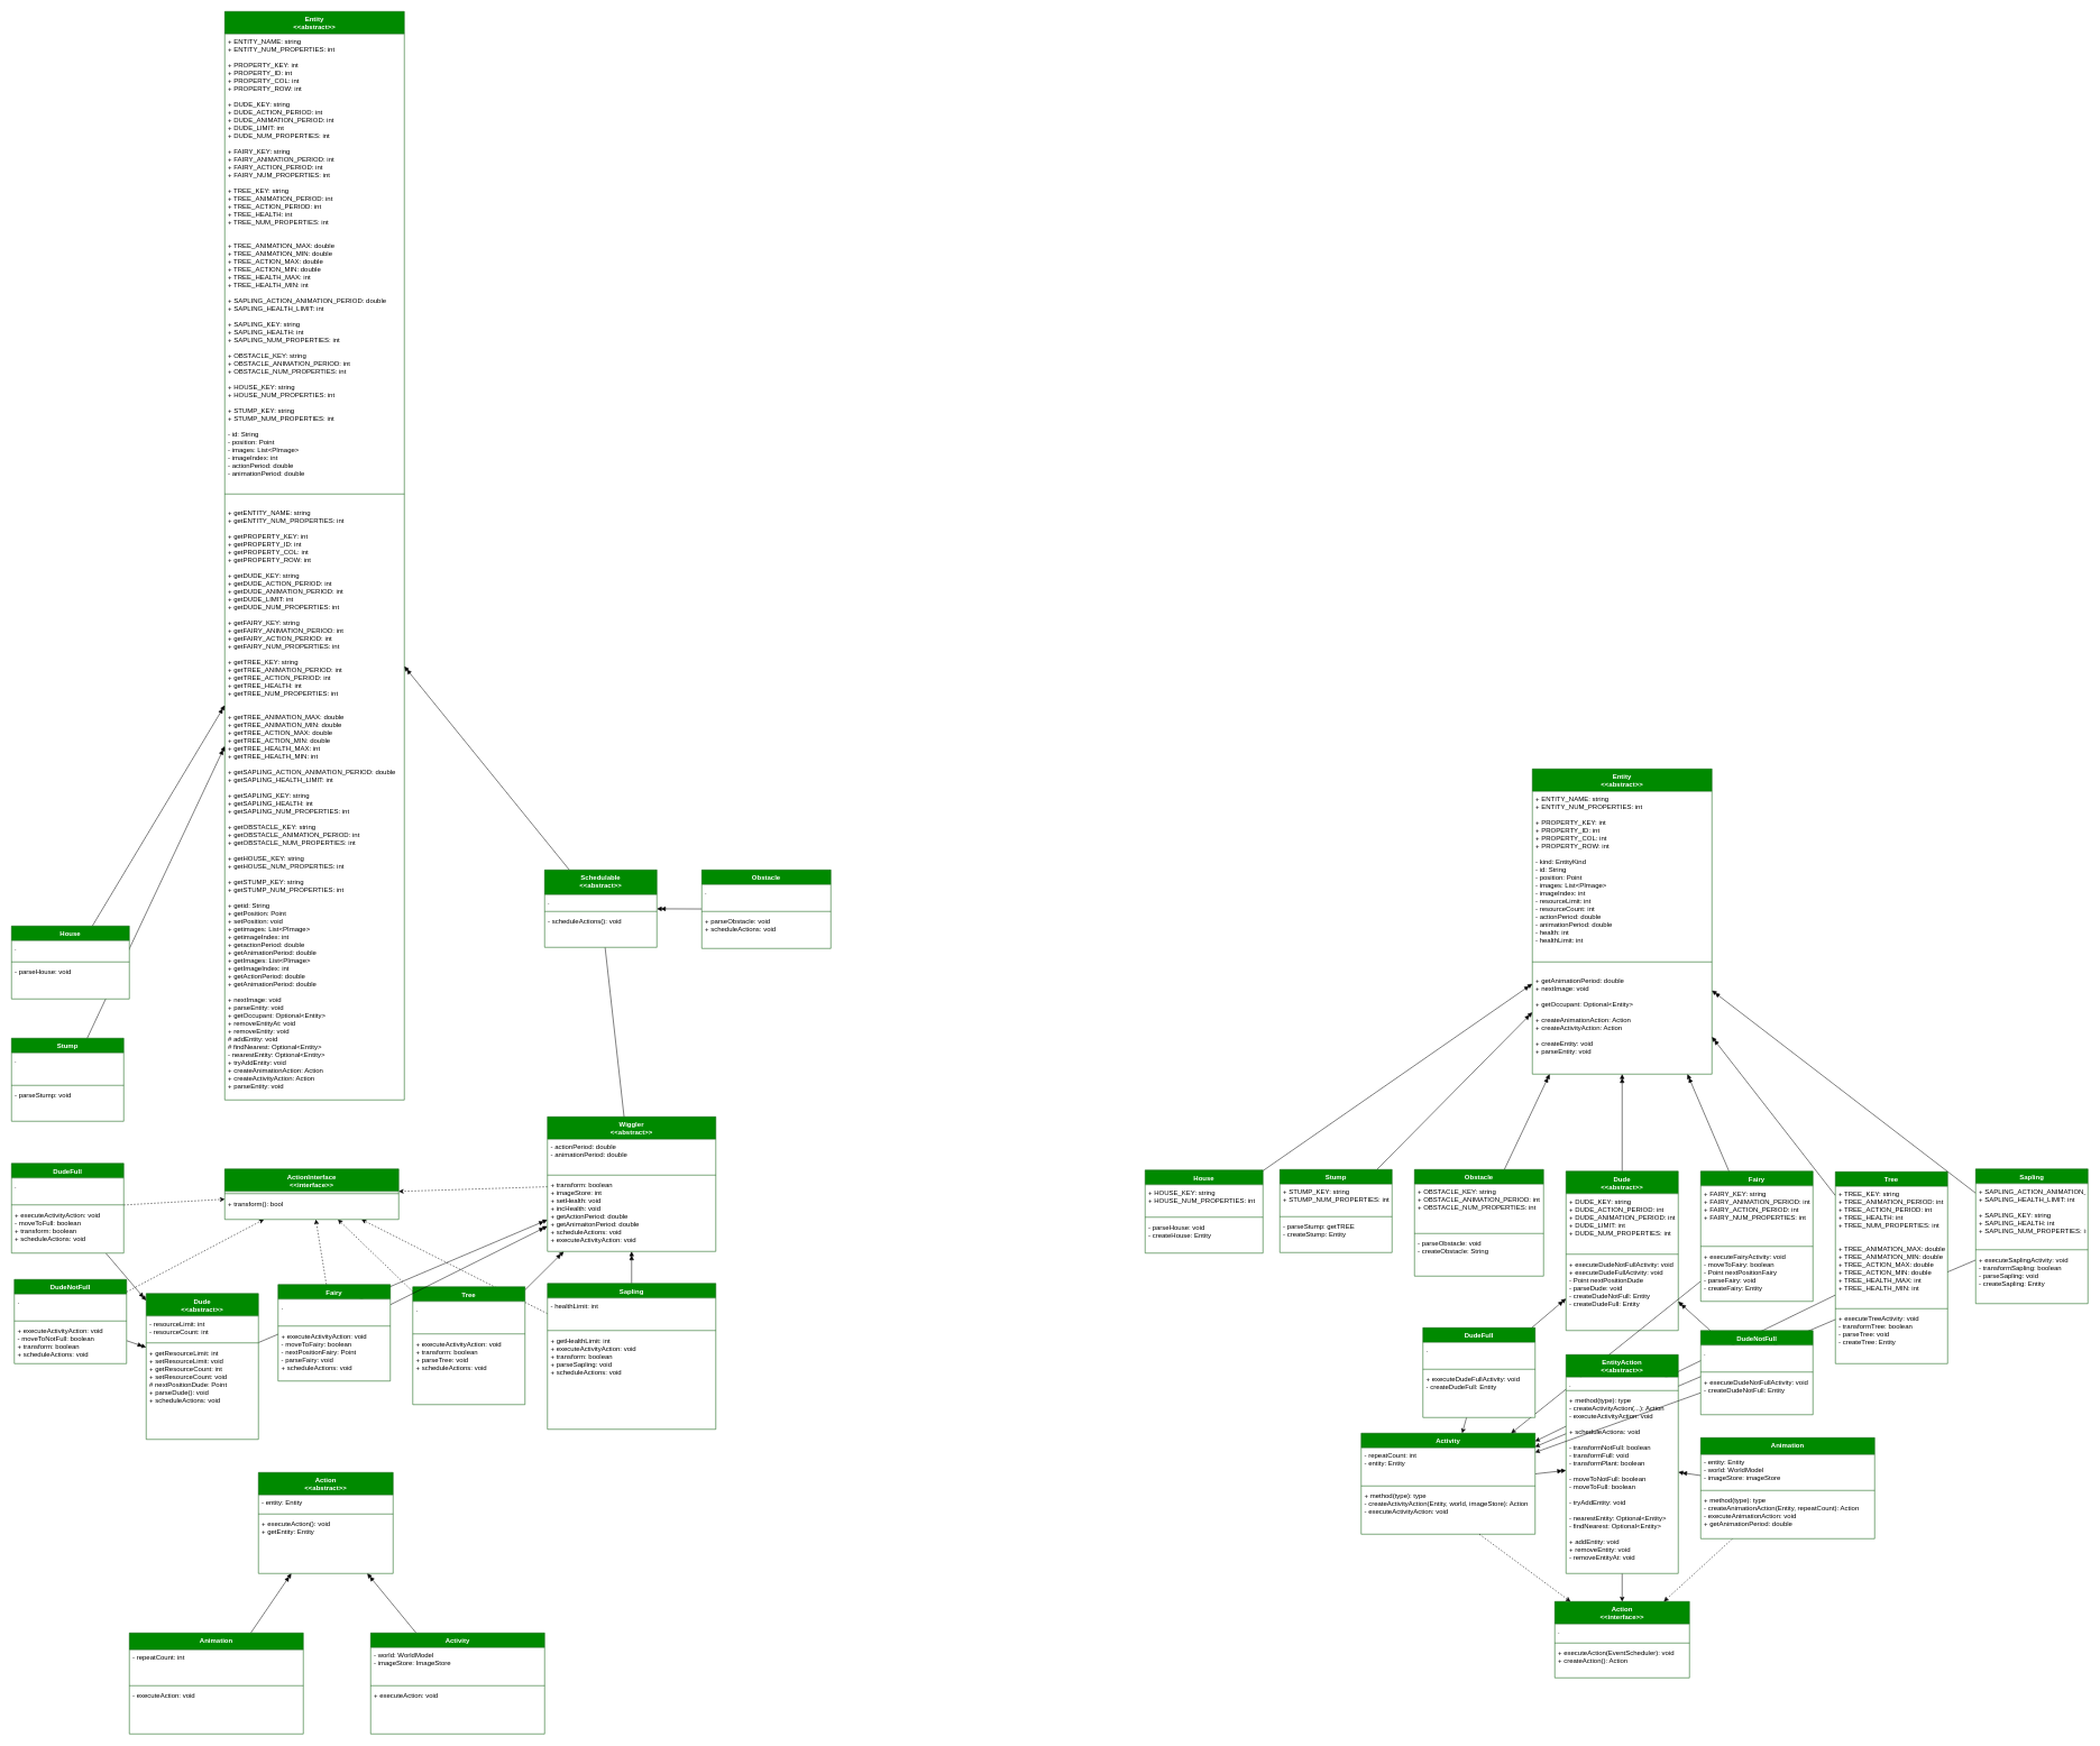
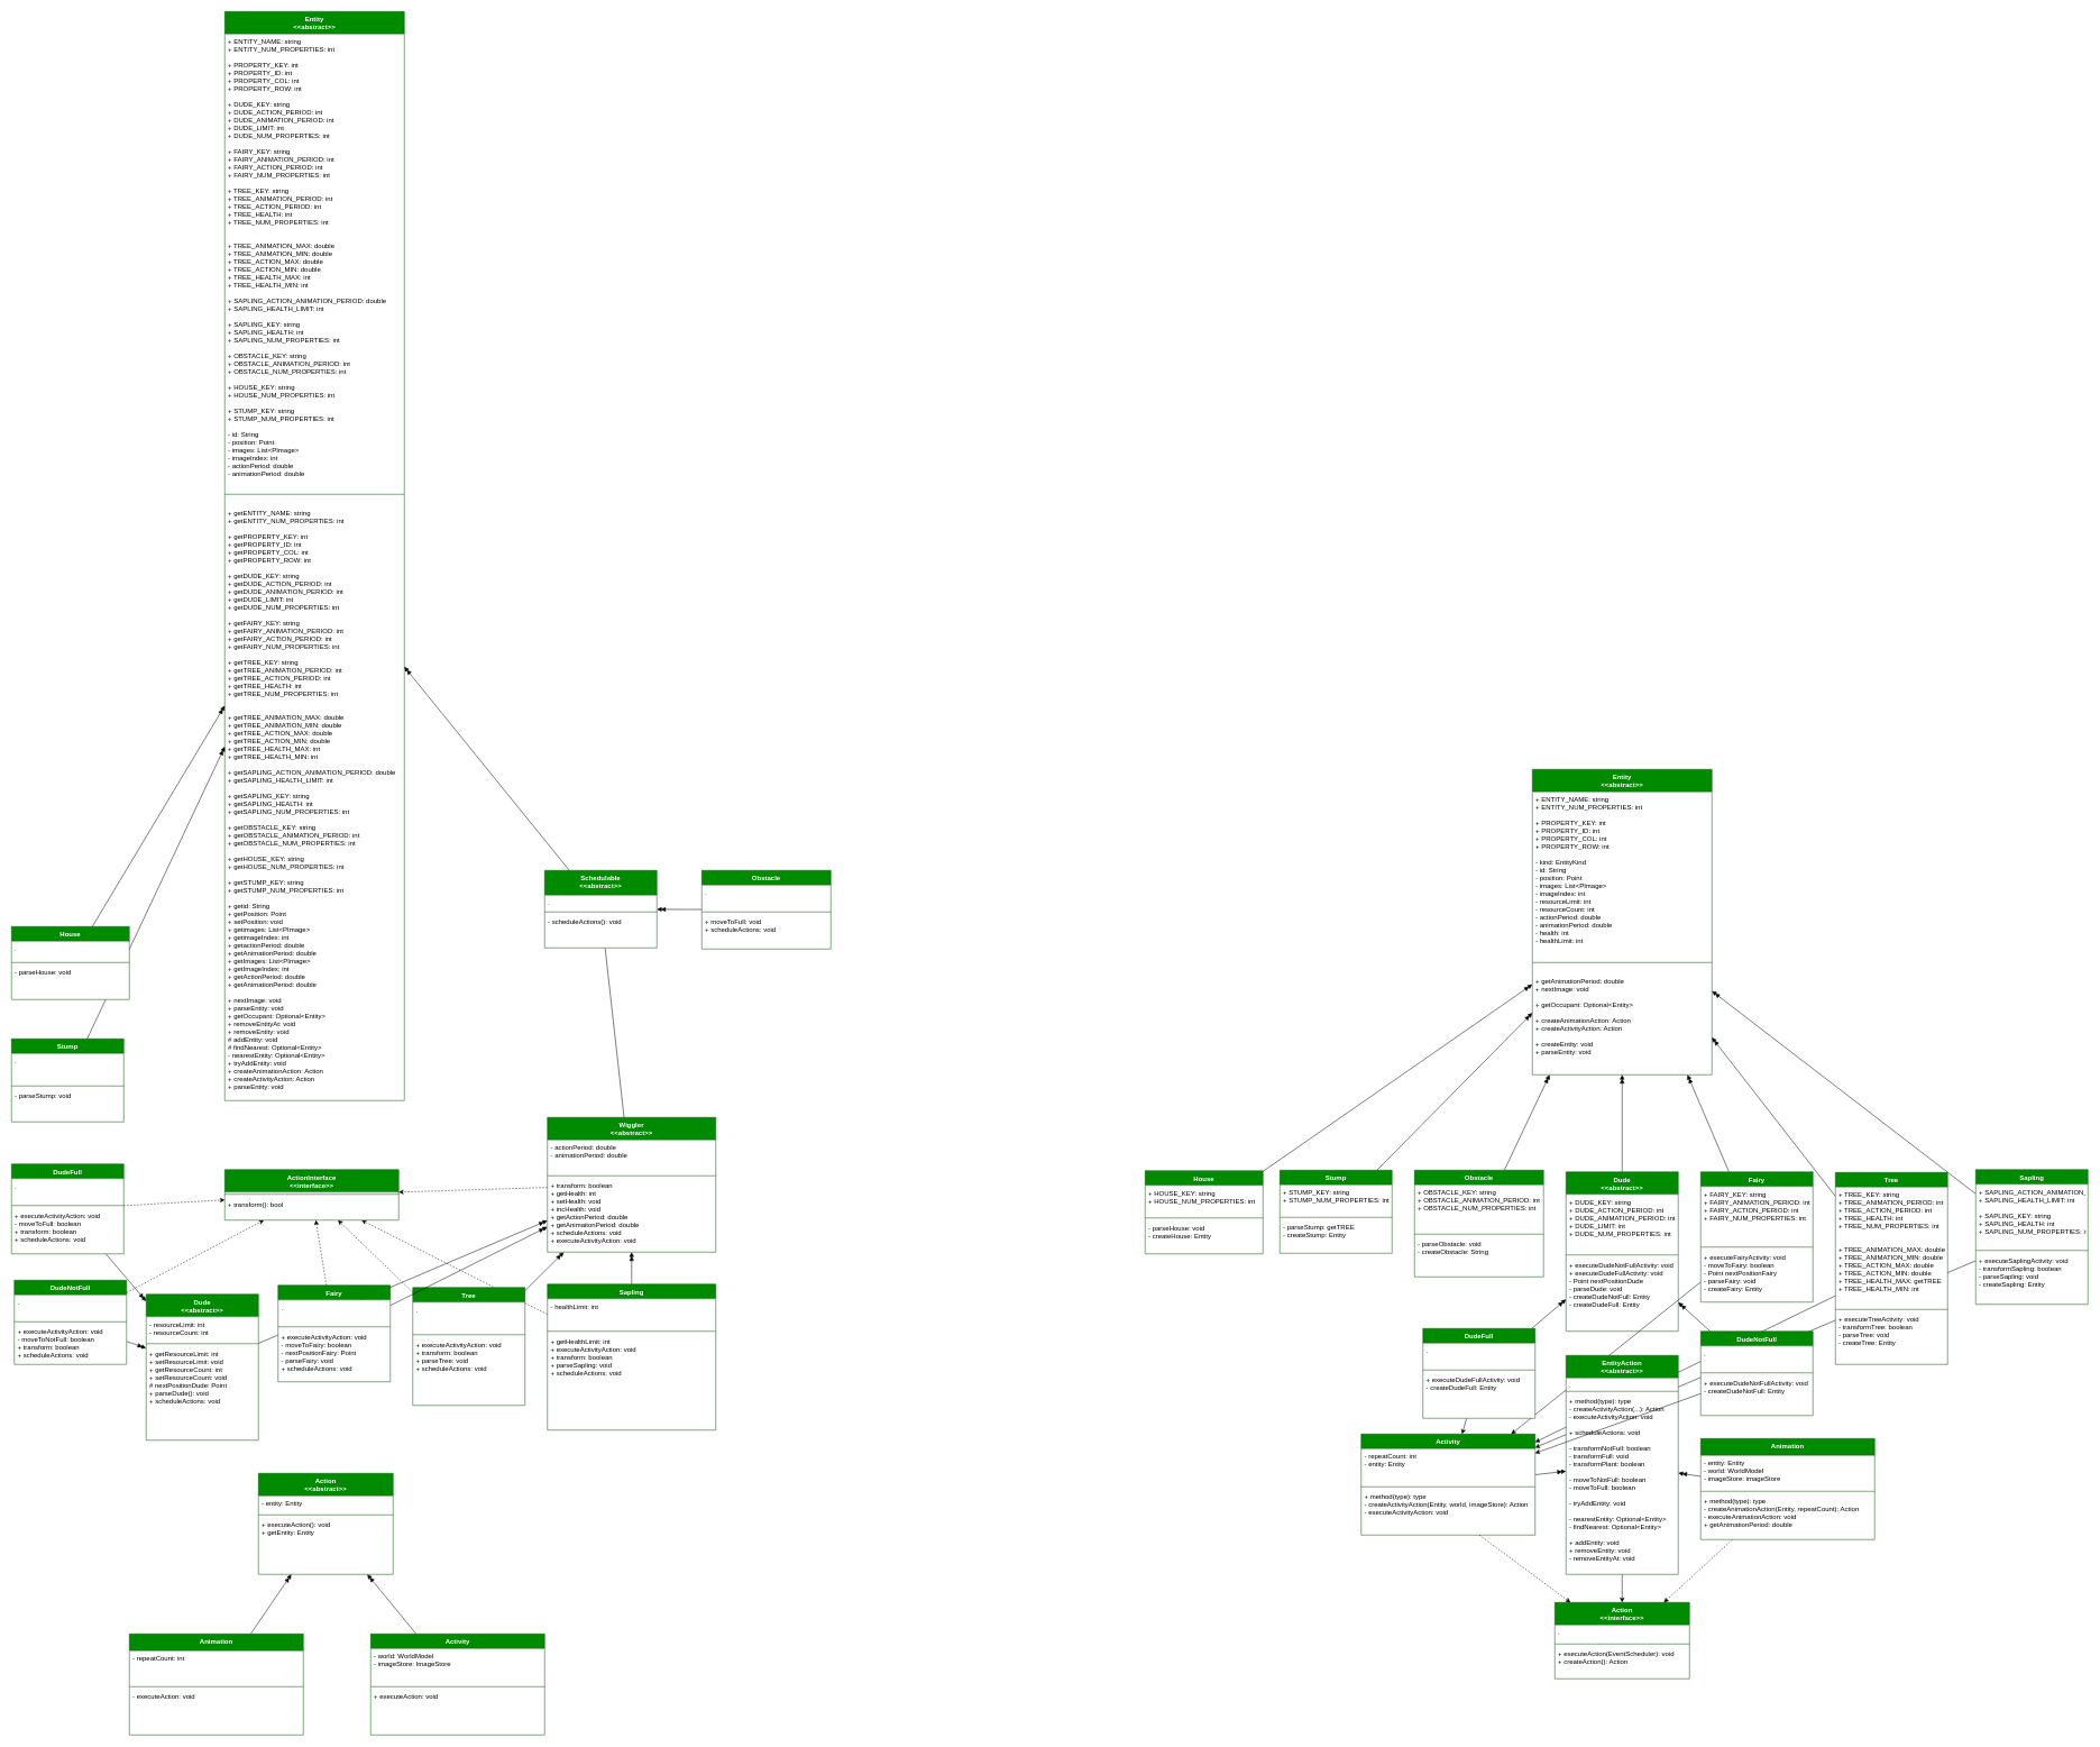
- <mxCell id="103" value="+ parseObstacle: void&#10;+ scheduleActions: void" style="text;strokeColor=none;fillColor=none;align=left;verticalAlign=top;spacingLeft=4;spacingRight=4;overflow=hidden;rotatable=0;points=[[0,0.5],[1,0.5]];portConstraint=eastwest;" parent="100" vertex="1"><mxGeometry y="78" width="230" height="62" as="geometry" /></mxCell>
+ <mxCell id="103" value="+ moveToFull: void&#10;+ scheduleActions: void" style="text;strokeColor=none;fillColor=none;align=left;verticalAlign=top;spacingLeft=4;spacingRight=4;overflow=hidden;rotatable=0;points=[[0,0.5],[1,0.5]];portConstraint=eastwest;" parent="100" vertex="1"><mxGeometry y="78" width="230" height="62" as="geometry" /></mxCell>
- <mxCell id="135" value="+ transform: boolean&#10;+ imageStore: int&#10;+ setHealth: void&#10;+ incHealth: void&#10;+ getActionPeriod: double&#10;+ getAnimaitonPeriod: double&#10;+ scheduleActions: void&#10;+ executeActivityAction: void" style="text;strokeColor=none;fillColor=none;align=left;verticalAlign=top;spacingLeft=4;spacingRight=4;overflow=hidden;rotatable=0;points=[[0,0.5],[1,0.5]];portConstraint=eastwest;" parent="132" vertex="1"><mxGeometry y="108" width="300" height="132" as="geometry" /></mxCell>
+ <mxCell id="135" value="+ transform: boolean&#10;+ getHealth: int&#10;+ setHealth: void&#10;+ incHealth: void&#10;+ getActionPeriod: double&#10;+ getAnimaitonPeriod: double&#10;+ scheduleActions: void&#10;+ executeActivityAction: void" style="text;strokeColor=none;fillColor=none;align=left;verticalAlign=top;spacingLeft=4;spacingRight=4;overflow=hidden;rotatable=0;points=[[0,0.5],[1,0.5]];portConstraint=eastwest;" parent="132" vertex="1"><mxGeometry y="108" width="300" height="132" as="geometry" /></mxCell>
- <mxCell id="29" value="+ TREE_KEY: string&#10;+ TREE_ANIMATION_PERIOD: int&#10;+ TREE_ACTION_PERIOD: int&#10;+ TREE_HEALTH: int&#10;+ TREE_NUM_PROPERTIES: int&#10;&#10;&#10;+ TREE_ANIMATION_MAX: double&#10;+ TREE_ANIMATION_MIN: double&#10;+ TREE_ACTION_MAX: double&#10;+ TREE_ACTION_MIN: double&#10;+ TREE_HEALTH_MAX: int&#10;+ TREE_HEALTH_MIN: int" style="text;strokeColor=none;fillColor=none;align=left;verticalAlign=top;spacingLeft=4;spacingRight=4;overflow=hidden;rotatable=0;points=[[0,0.5],[1,0.5]];portConstraint=eastwest;glass=0;rounded=0;" parent="28" vertex="1"><mxGeometry y="26" width="200" height="214" as="geometry" /></mxCell>
+ <mxCell id="29" value="+ TREE_KEY: string&#10;+ TREE_ANIMATION_PERIOD: int&#10;+ TREE_ACTION_PERIOD: int&#10;+ TREE_HEALTH: int&#10;+ TREE_NUM_PROPERTIES: int&#10;&#10;&#10;+ TREE_ANIMATION_MAX: double&#10;+ TREE_ANIMATION_MIN: double&#10;+ TREE_ACTION_MAX: double&#10;+ TREE_ACTION_MIN: double&#10;+ TREE_HEALTH_MAX: getTREE&#10;+ TREE_HEALTH_MIN: int" style="text;strokeColor=none;fillColor=none;align=left;verticalAlign=top;spacingLeft=4;spacingRight=4;overflow=hidden;rotatable=0;points=[[0,0.5],[1,0.5]];portConstraint=eastwest;glass=0;rounded=0;" parent="28" vertex="1"><mxGeometry y="26" width="200" height="214" as="geometry" /></mxCell>
